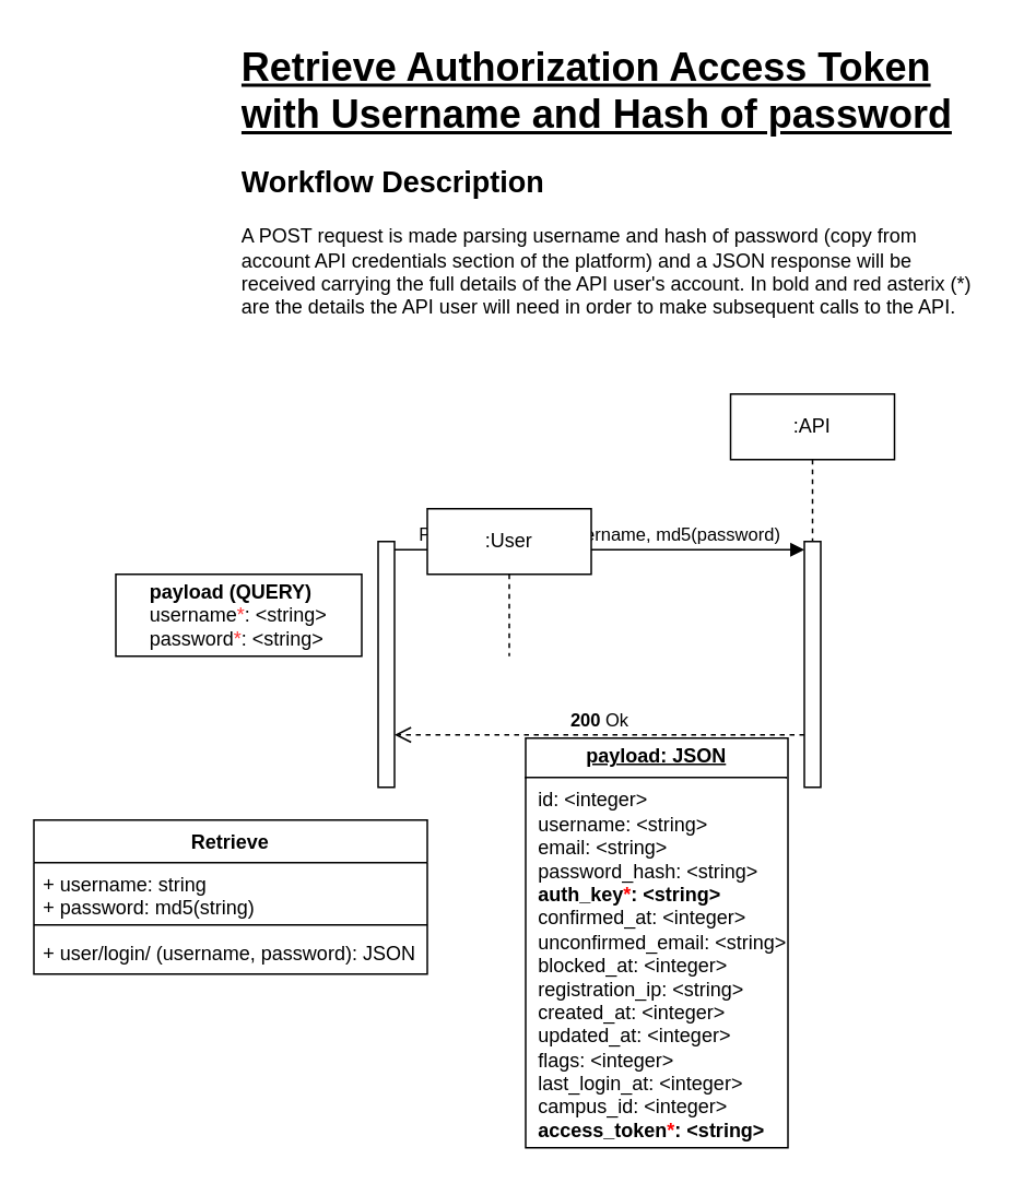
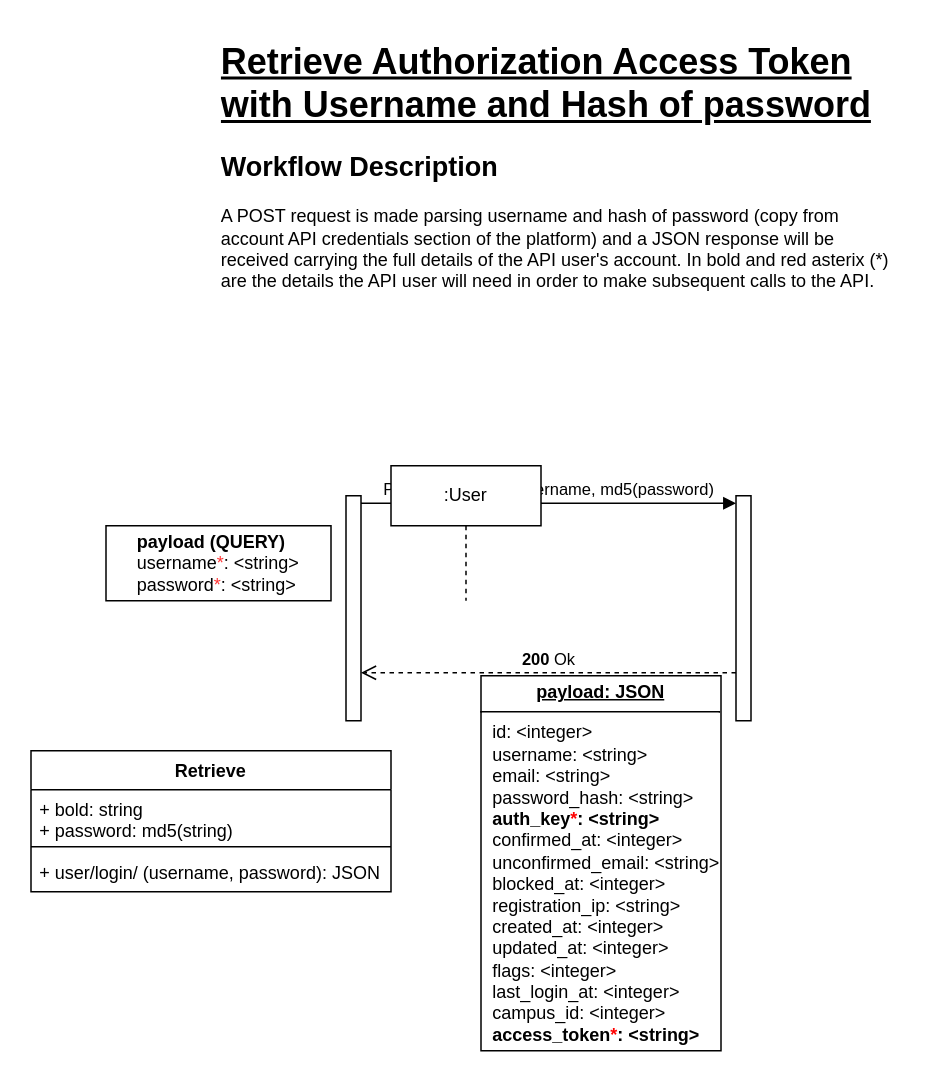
- <mxCell id="12" value=":API" style="shape=umlLifeline;perimeter=lifelinePerimeter;whiteSpace=wrap;html=1;container=1;dropTarget=0;collapsible=0;recursiveResize=0;outlineConnect=0;portConstraint=eastwest;newEdgeStyle={&quot;curved&quot;:0,&quot;rounded&quot;:0};" parent="1" vertex="1"><mxGeometry x="445" y="240" width="100" height="90" as="geometry" /></mxCell>
- <mxCell id="3" value="+ username: string&lt;div&gt;+ password: md5(string)&lt;/div&gt;" style="text;strokeColor=none;fillColor=none;align=left;verticalAlign=top;spacingLeft=4;spacingRight=4;overflow=hidden;rotatable=0;points=[[0,0.5],[1,0.5]];portConstraint=eastwest;whiteSpace=wrap;html=1;" parent="2" vertex="1"><mxGeometry y="26" width="240" height="34" as="geometry" /></mxCell>
+ <mxCell id="3" value="+ bold: string&lt;div&gt;+ password: md5(string)&lt;/div&gt;" style="text;strokeColor=none;fillColor=none;align=left;verticalAlign=top;spacingLeft=4;spacingRight=4;overflow=hidden;rotatable=0;points=[[0,0.5],[1,0.5]];portConstraint=eastwest;whiteSpace=wrap;html=1;" parent="2" vertex="1"><mxGeometry y="26" width="240" height="34" as="geometry" /></mxCell>
